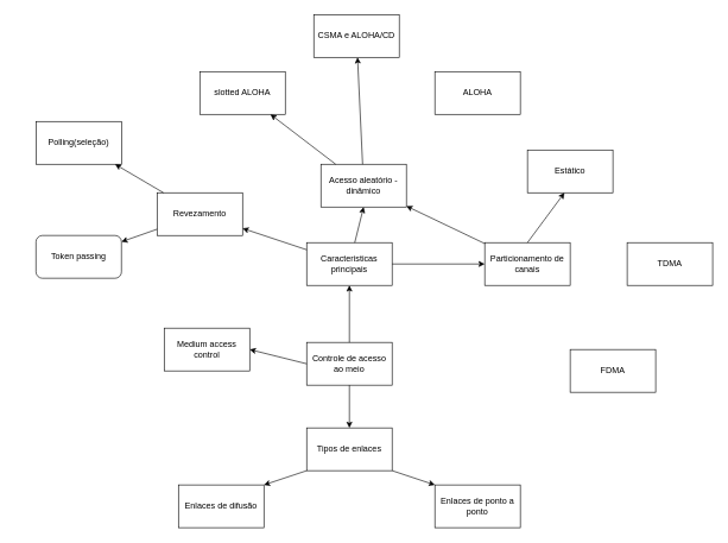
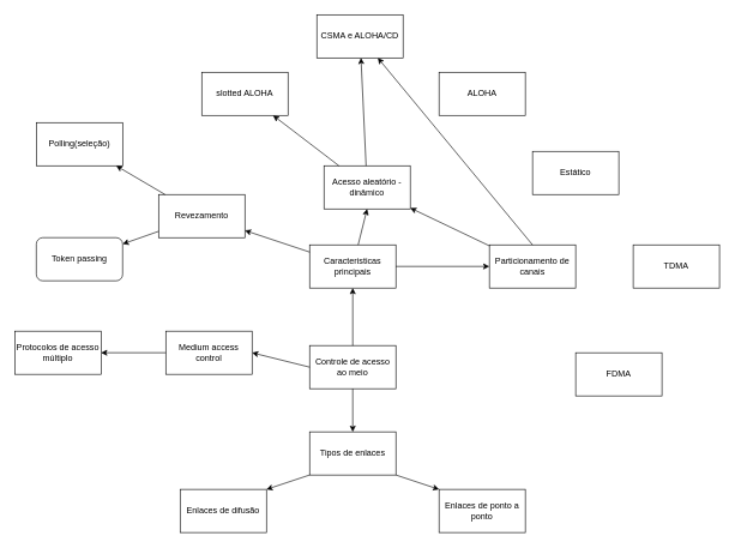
- <mxCell id="18" value="" style="endArrow=classic;html=1;entryX=0.433;entryY=1;entryDx=0;entryDy=0;entryPerimeter=0;exitX=0.5;exitY=0;exitDx=0;exitDy=0;" edge="1" parent="1" source="15" target="17"><mxGeometry width="50" height="50" relative="1" as="geometry"><mxPoint x="550" y="380" as="sourcePoint" /><mxPoint x="600" y="330" as="targetPoint" /></mxGeometry></mxCell>
+ <mxCell id="18" value="" style="endArrow=classic;html=1;exitX=0.5;exitY=0;exitDx=0;exitDy=0;" edge="1" parent="1" source="15" target="28"><mxGeometry width="50" height="50" relative="1" as="geometry"><mxPoint x="550" y="380" as="sourcePoint" /><mxPoint x="600" y="330" as="targetPoint" /></mxGeometry></mxCell>
+ <mxCell id="11" value="Protocolos de acesso múltiplo" style="whiteSpace=wrap;html=1;" vertex="1" parent="1"><mxGeometry x="20" y="460" width="120" height="60" as="geometry" /></mxCell>
+ <mxCell id="12" value="" style="endArrow=classic;html=1;entryX=1;entryY=0.5;entryDx=0;entryDy=0;exitX=0;exitY=0.5;exitDx=0;exitDy=0;" edge="1" parent="1" source="9" target="11"><mxGeometry width="50" height="50" relative="1" as="geometry"><mxPoint x="270" y="510" as="sourcePoint" /><mxPoint x="320" y="460" as="targetPoint" /></mxGeometry></mxCell>
